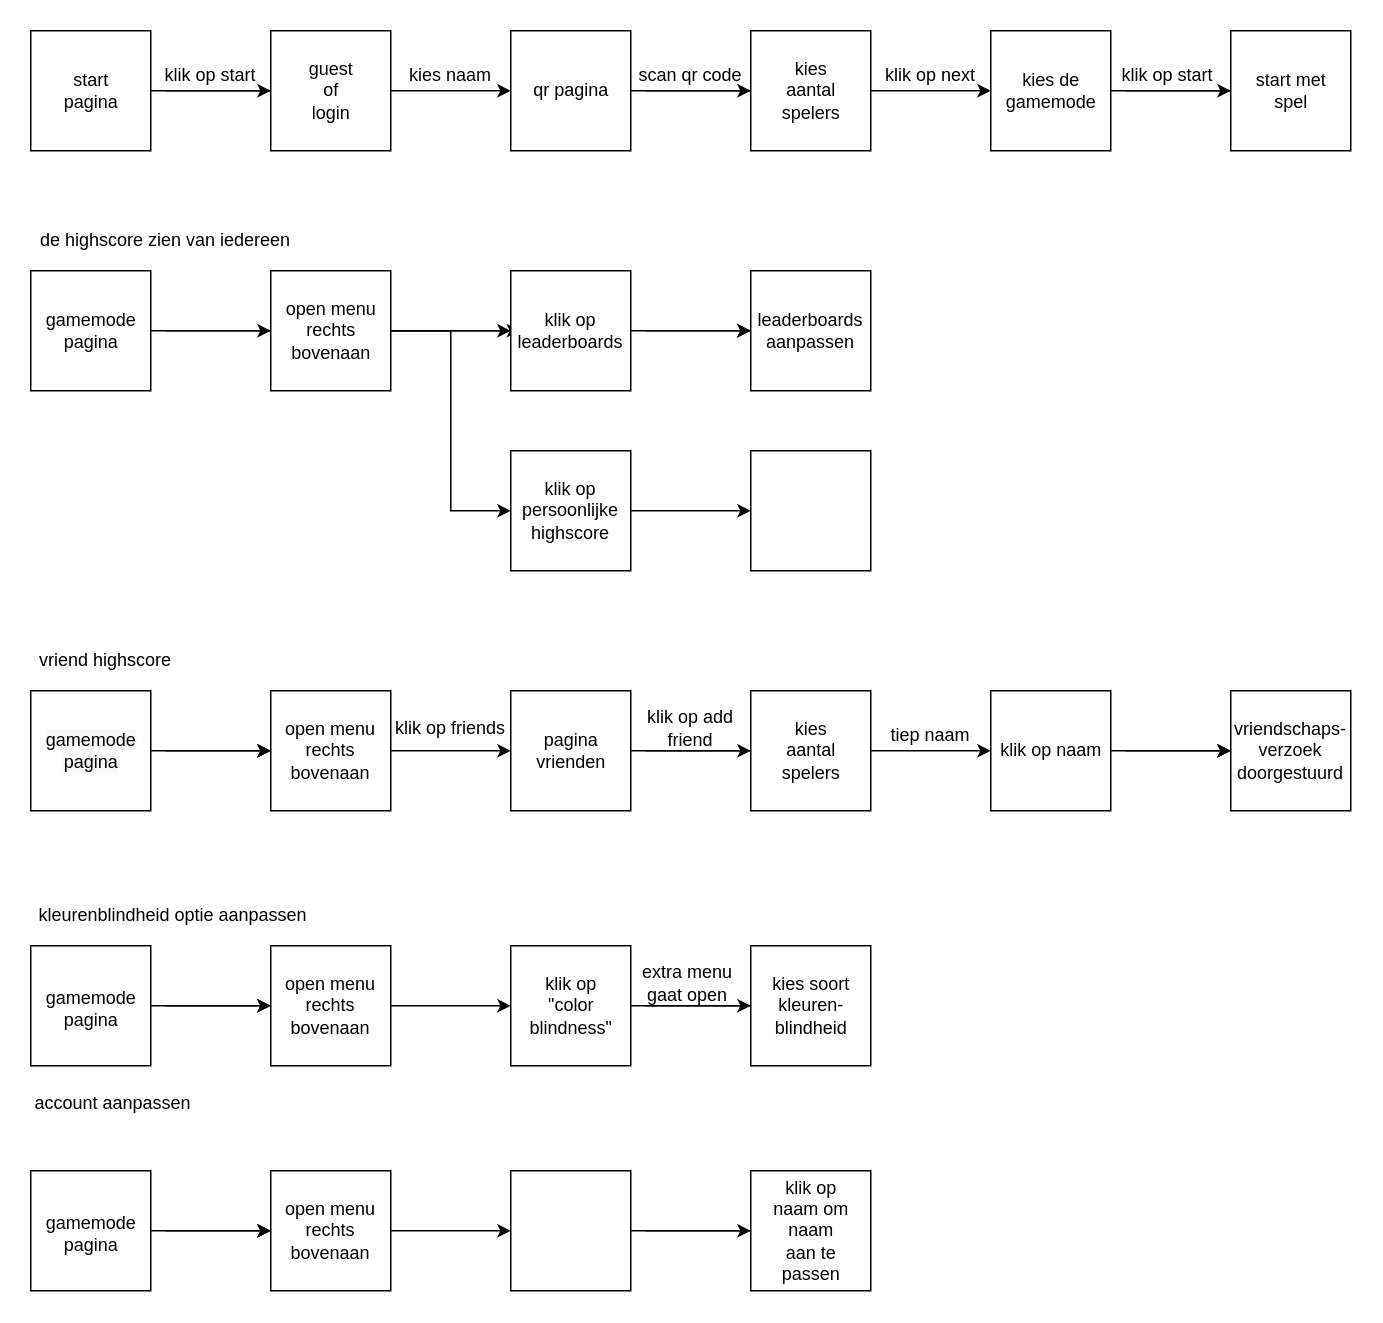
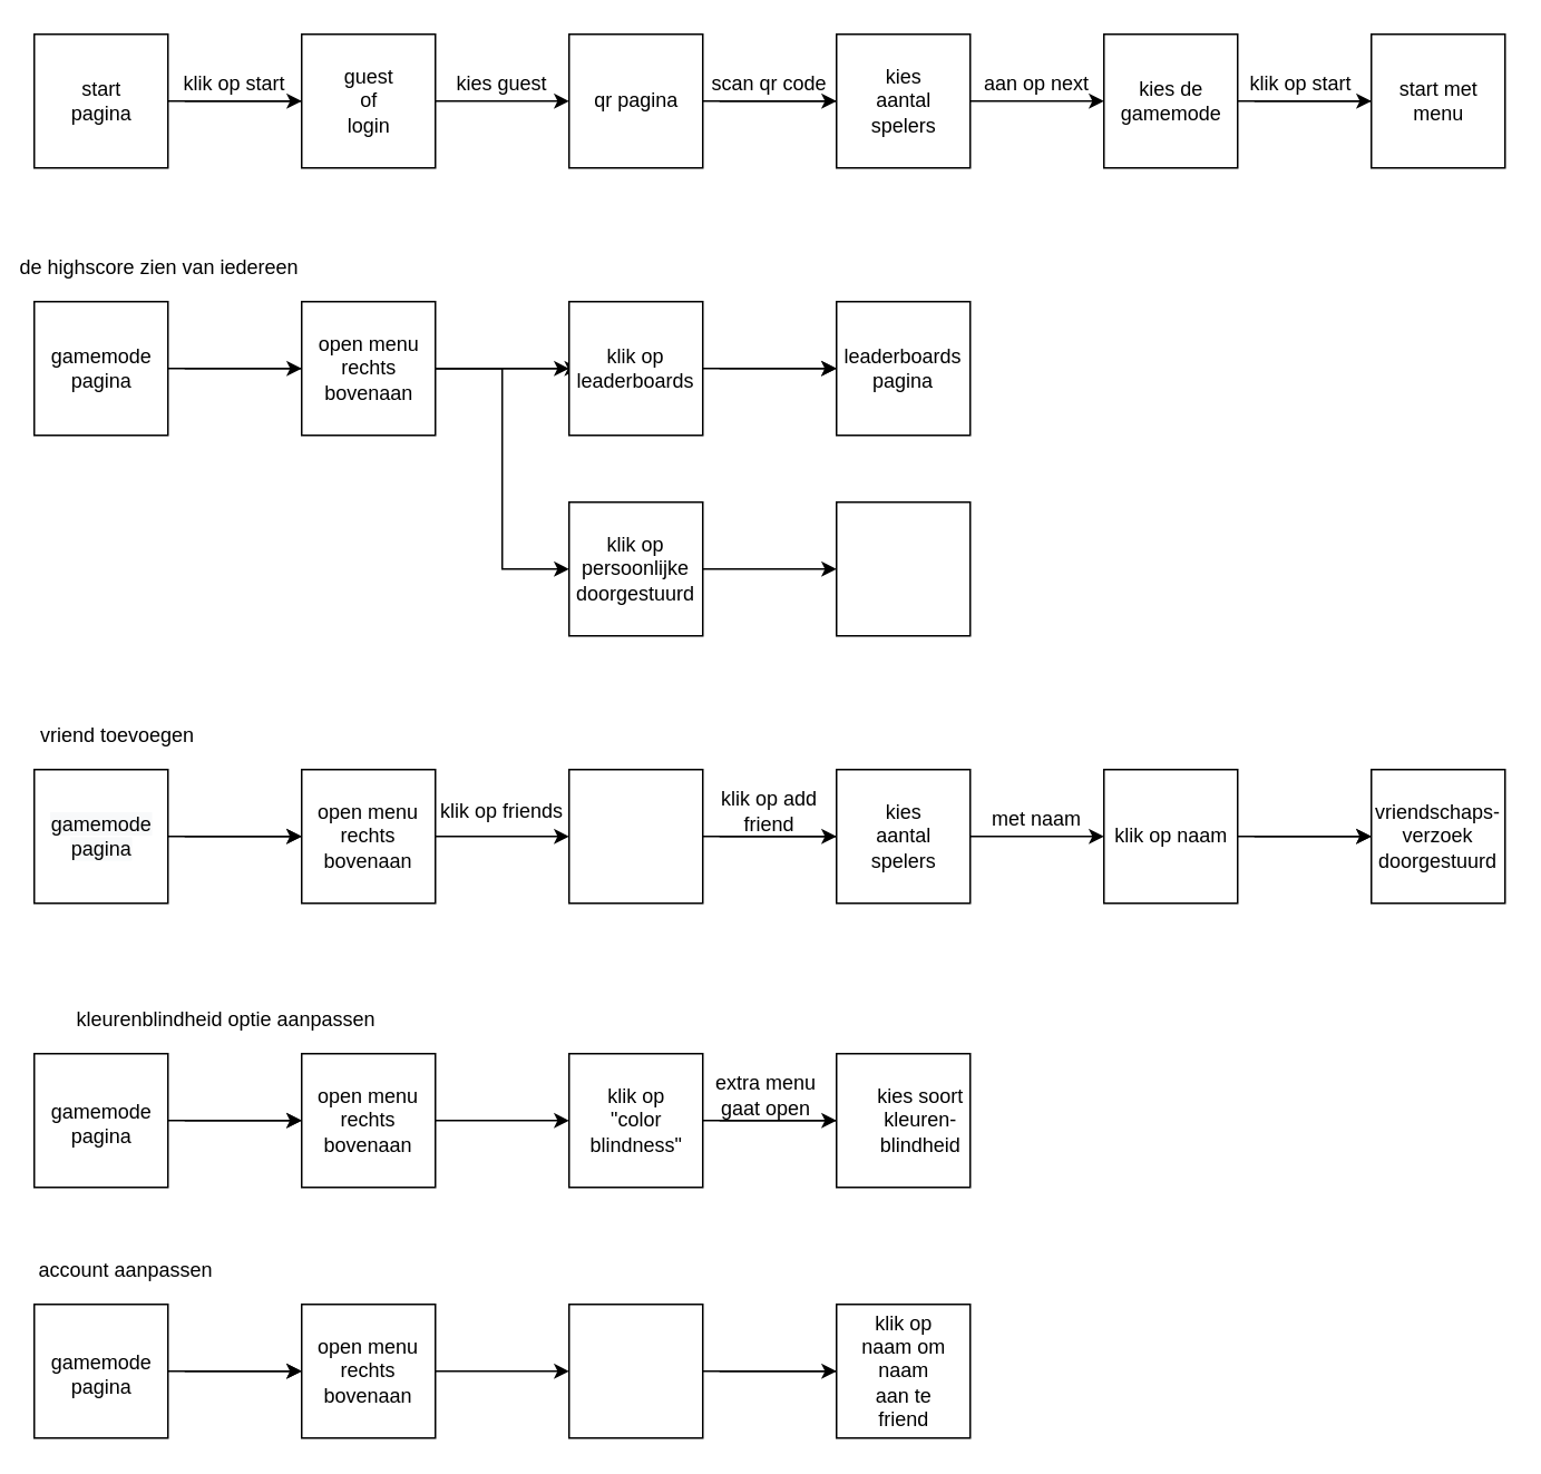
- <mxCell id="18" value="kies naam" style="text;html=1;strokeColor=none;fillColor=none;align=center;verticalAlign=middle;whiteSpace=wrap;rounded=0;" parent="1" vertex="1"><mxGeometry x="220" y="40" width="160" height="20" as="geometry" /></mxCell>
+ <mxCell id="18" value="kies guest" style="text;html=1;strokeColor=none;fillColor=none;align=center;verticalAlign=middle;whiteSpace=wrap;rounded=0;" parent="1" vertex="1"><mxGeometry x="220" y="40" width="160" height="20" as="geometry" /></mxCell>
- <mxCell id="19" value="klik op next" style="text;html=1;strokeColor=none;fillColor=none;align=center;verticalAlign=middle;whiteSpace=wrap;rounded=0;" parent="1" vertex="1"><mxGeometry x="580" y="30" width="80" height="40" as="geometry" /></mxCell>
+ <mxCell id="19" value="aan op next" style="text;html=1;strokeColor=none;fillColor=none;align=center;verticalAlign=middle;whiteSpace=wrap;rounded=0;" parent="1" vertex="1"><mxGeometry x="580" y="30" width="80" height="40" as="geometry" /></mxCell>
- <mxCell id="24" value="&lt;font style=&quot;font-size: 12px&quot;&gt;start met spel&lt;br&gt;&lt;/font&gt;" style="text;html=1;strokeColor=none;fillColor=none;align=center;verticalAlign=middle;whiteSpace=wrap;rounded=0;" parent="1" vertex="1"><mxGeometry x="832.5" y="30" width="55" height="60" as="geometry" /></mxCell>
+ <mxCell id="24" value="&lt;font style=&quot;font-size: 12px&quot;&gt;start met menu&lt;br&gt;&lt;/font&gt;" style="text;html=1;strokeColor=none;fillColor=none;align=center;verticalAlign=middle;whiteSpace=wrap;rounded=0;" parent="1" vertex="1"><mxGeometry x="832.5" y="30" width="55" height="60" as="geometry" /></mxCell>
- <mxCell id="27" value="de highscore zien van iedereen" style="text;html=1;strokeColor=none;fillColor=none;align=center;verticalAlign=middle;whiteSpace=wrap;rounded=0;" parent="1" vertex="1"><mxGeometry x="20" y="150" width="180" height="20" as="geometry" /></mxCell>
+ <mxCell id="27" value="de highscore zien van iedereen" style="text;html=1;strokeColor=none;fillColor=none;align=center;verticalAlign=middle;whiteSpace=wrap;rounded=0;" parent="1" vertex="1"><mxGeometry x="5" y="150" width="180" height="20" as="geometry" /></mxCell>
- <mxCell id="39" value="&lt;font style=&quot;font-size: 12px&quot;&gt;leaderboards&lt;br&gt;aanpassen&lt;br&gt;&lt;/font&gt;" style="text;html=1;strokeColor=none;fillColor=none;align=center;verticalAlign=middle;whiteSpace=wrap;rounded=0;" parent="1" vertex="1"><mxGeometry x="500" y="190" width="80" height="60" as="geometry" /></mxCell>
+ <mxCell id="39" value="&lt;font style=&quot;font-size: 12px&quot;&gt;leaderboards&lt;br&gt;pagina&lt;br&gt;&lt;/font&gt;" style="text;html=1;strokeColor=none;fillColor=none;align=center;verticalAlign=middle;whiteSpace=wrap;rounded=0;" parent="1" vertex="1"><mxGeometry x="500" y="190" width="80" height="60" as="geometry" /></mxCell>
- <mxCell id="67" value="&lt;font style=&quot;font-size: 12px&quot;&gt;klik op persoonlijke&lt;br&gt;highscore&lt;br&gt;&lt;/font&gt;" style="text;html=1;strokeColor=none;fillColor=none;align=center;verticalAlign=middle;whiteSpace=wrap;rounded=0;" parent="1" vertex="1"><mxGeometry x="346.25" y="310" width="67.5" height="60" as="geometry" /></mxCell>
+ <mxCell id="67" value="&lt;font style=&quot;font-size: 12px&quot;&gt;klik op persoonlijke&lt;br&gt;doorgestuurd&lt;br&gt;&lt;/font&gt;" style="text;html=1;strokeColor=none;fillColor=none;align=center;verticalAlign=middle;whiteSpace=wrap;rounded=0;" parent="1" vertex="1"><mxGeometry x="346.25" y="310" width="67.5" height="60" as="geometry" /></mxCell>
- <mxCell id="43" value="vriend highscore" style="text;html=1;strokeColor=none;fillColor=none;align=center;verticalAlign=middle;whiteSpace=wrap;rounded=0;" parent="1" vertex="1"><mxGeometry x="20" y="430" width="100" height="20" as="geometry" /></mxCell>
+ <mxCell id="43" value="vriend toevoegen" style="text;html=1;strokeColor=none;fillColor=none;align=center;verticalAlign=middle;whiteSpace=wrap;rounded=0;" parent="1" vertex="1"><mxGeometry x="20" y="430" width="100" height="20" as="geometry" /></mxCell>
- <mxCell id="58" value="tiep naam" style="text;html=1;strokeColor=none;fillColor=none;align=center;verticalAlign=middle;whiteSpace=wrap;rounded=0;" parent="1" vertex="1"><mxGeometry x="580" y="470" width="80" height="40" as="geometry" /></mxCell>
+ <mxCell id="58" value="met naam" style="text;html=1;strokeColor=none;fillColor=none;align=center;verticalAlign=middle;whiteSpace=wrap;rounded=0;" parent="1" vertex="1"><mxGeometry x="580" y="470" width="80" height="40" as="geometry" /></mxCell>
- <mxCell id="52" value="pagina vrienden" style="text;html=1;strokeColor=none;fillColor=none;align=center;verticalAlign=middle;whiteSpace=wrap;rounded=0;" parent="1" vertex="1"><mxGeometry x="342.5" y="470" width="75" height="60" as="geometry" /></mxCell>
- <mxCell id="71" value="kleurenblindheid optie aanpassen" style="text;html=1;strokeColor=none;fillColor=none;align=center;verticalAlign=middle;whiteSpace=wrap;rounded=0;" vertex="1" parent="1"><mxGeometry x="20" y="600" width="190" height="20" as="geometry" /></mxCell>
+ <mxCell id="71" value="kleurenblindheid optie aanpassen" style="text;html=1;strokeColor=none;fillColor=none;align=center;verticalAlign=middle;whiteSpace=wrap;rounded=0;" vertex="1" parent="1"><mxGeometry x="40" y="600" width="190" height="20" as="geometry" /></mxCell>
- <mxCell id="82" value="&lt;font style=&quot;font-size: 12px&quot;&gt;kies soort kleuren-&lt;br&gt;blindheid&lt;br&gt;&lt;/font&gt;" style="text;html=1;strokeColor=none;fillColor=none;align=center;verticalAlign=middle;whiteSpace=wrap;rounded=0;" vertex="1" parent="1"><mxGeometry x="512.5" y="640" width="55" height="60" as="geometry" /></mxCell>
+ <mxCell id="82" value="&lt;font style=&quot;font-size: 12px&quot;&gt;kies soort kleuren-&lt;br&gt;blindheid&lt;br&gt;&lt;/font&gt;" style="text;html=1;strokeColor=none;fillColor=none;align=center;verticalAlign=middle;whiteSpace=wrap;rounded=0;" vertex="1" parent="1"><mxGeometry x="522.5" y="640" width="55" height="60" as="geometry" /></mxCell>
- <mxCell id="86" value="account aanpassen" style="text;html=1;strokeColor=none;fillColor=none;align=center;verticalAlign=middle;whiteSpace=wrap;rounded=0;" vertex="1" parent="1"><mxGeometry x="20" y="725" width="110" height="20" as="geometry" /></mxCell>
+ <mxCell id="86" value="account aanpassen" style="text;html=1;strokeColor=none;fillColor=none;align=center;verticalAlign=middle;whiteSpace=wrap;rounded=0;" vertex="1" parent="1"><mxGeometry x="20" y="750" width="110" height="20" as="geometry" /></mxCell>
- <mxCell id="96" value="&lt;font style=&quot;font-size: 12px&quot;&gt;klik op naam om naam aan te passen&lt;br&gt;&lt;/font&gt;" style="text;html=1;strokeColor=none;fillColor=none;align=center;verticalAlign=middle;whiteSpace=wrap;rounded=0;" vertex="1" parent="1"><mxGeometry x="512.5" y="790" width="55" height="60" as="geometry" /></mxCell>
+ <mxCell id="96" value="&lt;font style=&quot;font-size: 12px&quot;&gt;klik op naam om naam aan te friend&lt;br&gt;&lt;/font&gt;" style="text;html=1;strokeColor=none;fillColor=none;align=center;verticalAlign=middle;whiteSpace=wrap;rounded=0;" vertex="1" parent="1"><mxGeometry x="512.5" y="790" width="55" height="60" as="geometry" /></mxCell>
